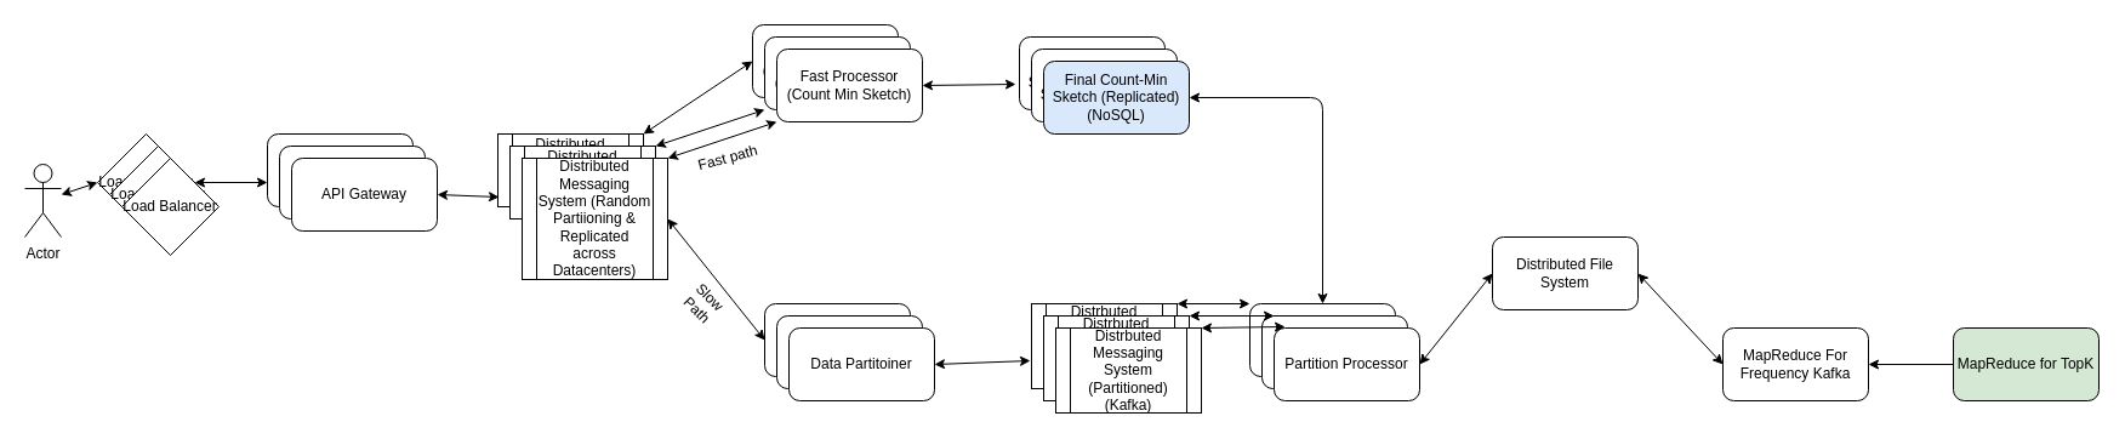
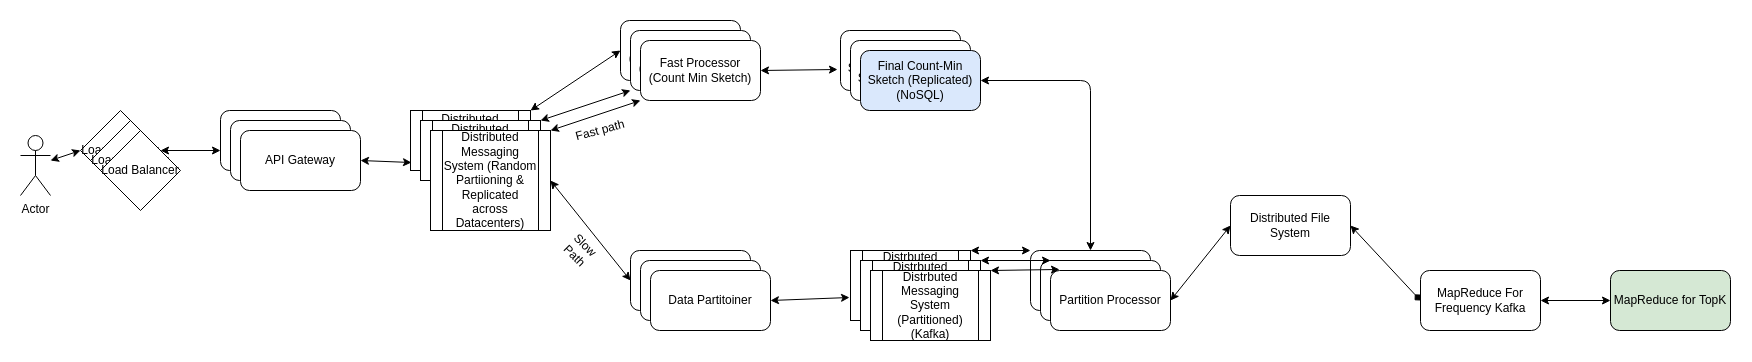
- <mxCell id="41" value="" style="endArrow=classic;startArrow=classic;html=1;exitX=1;exitY=0.5;exitDx=0;exitDy=0;entryX=0;entryY=0.5;entryDx=0;entryDy=0;" edge="1" parent="1" source="25" target="26"><mxGeometry width="50" height="50" relative="1" as="geometry"><mxPoint x="1400" y="220" as="sourcePoint" /><mxPoint x="1450" y="170" as="targetPoint" /></mxGeometry></mxCell>
+ <mxCell id="41" value="" style="endArrow=diamond;startArrow=classic;html=1;exitX=1;exitY=0.5;exitDx=0;exitDy=0;entryX=0;entryY=0.5;entryDx=0;entryDy=0;" edge="1" parent="1" source="25" target="26"><mxGeometry width="50" height="50" relative="1" as="geometry"><mxPoint x="1400" y="220" as="sourcePoint" /><mxPoint x="1450" y="170" as="targetPoint" /></mxGeometry></mxCell>
- <mxCell id="42" value="" style="endArrow=none;startArrow=classic;html=1;exitX=1;exitY=0.5;exitDx=0;exitDy=0;entryX=0;entryY=0.5;entryDx=0;entryDy=0;" edge="1" parent="1" source="26" target="27"><mxGeometry width="50" height="50" relative="1" as="geometry"><mxPoint x="1400" y="220" as="sourcePoint" /><mxPoint x="1450" y="170" as="targetPoint" /></mxGeometry></mxCell>
+ <mxCell id="42" value="" style="endArrow=classic;startArrow=classic;html=1;exitX=1;exitY=0.5;exitDx=0;exitDy=0;entryX=0;entryY=0.5;entryDx=0;entryDy=0;" edge="1" parent="1" source="26" target="27"><mxGeometry width="50" height="50" relative="1" as="geometry"><mxPoint x="1400" y="220" as="sourcePoint" /><mxPoint x="1450" y="170" as="targetPoint" /></mxGeometry></mxCell>
